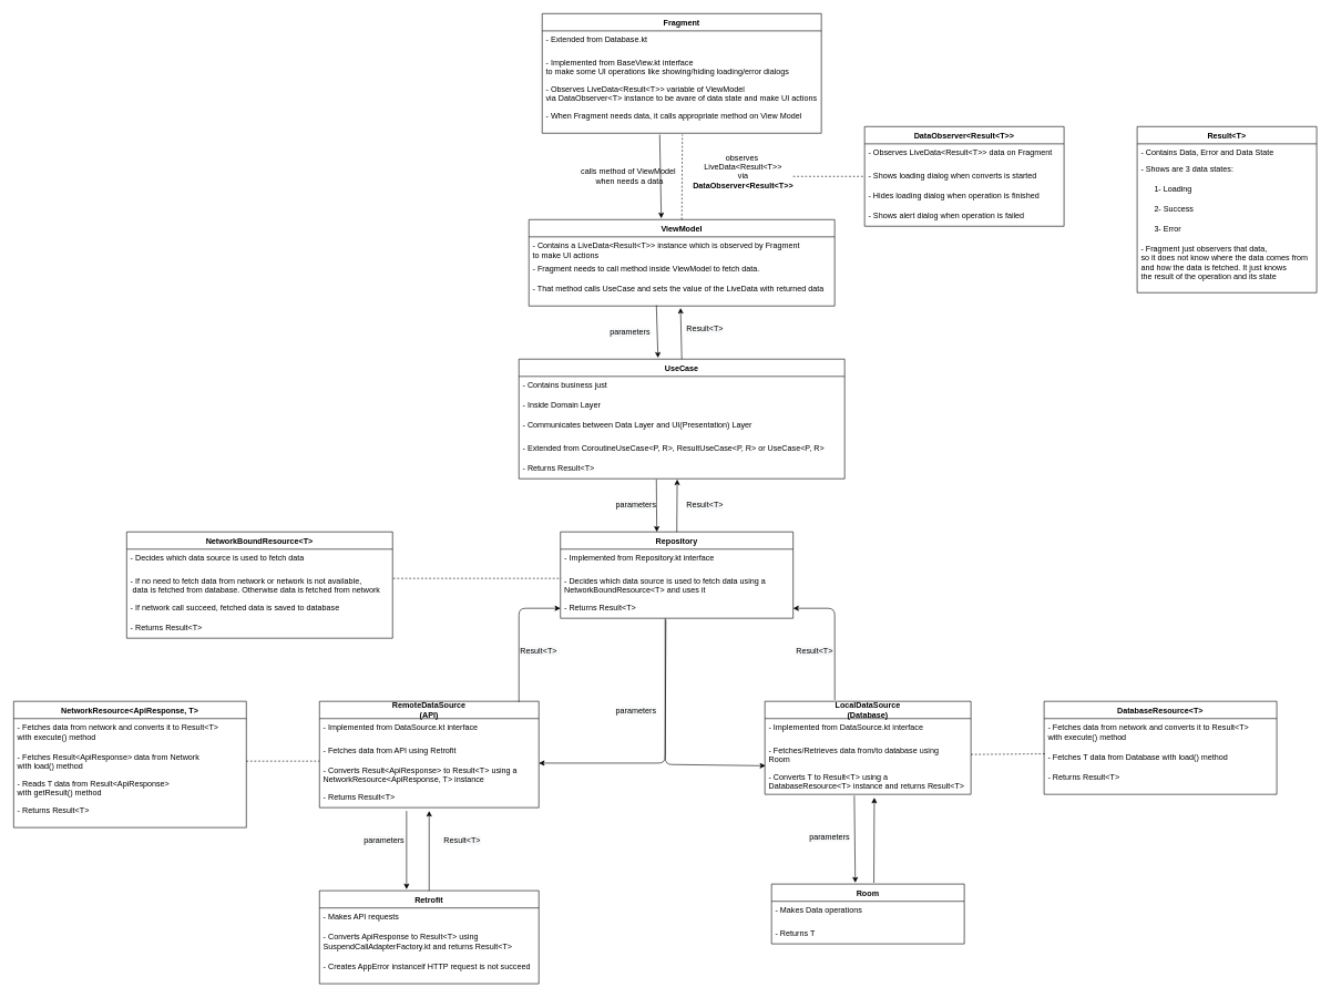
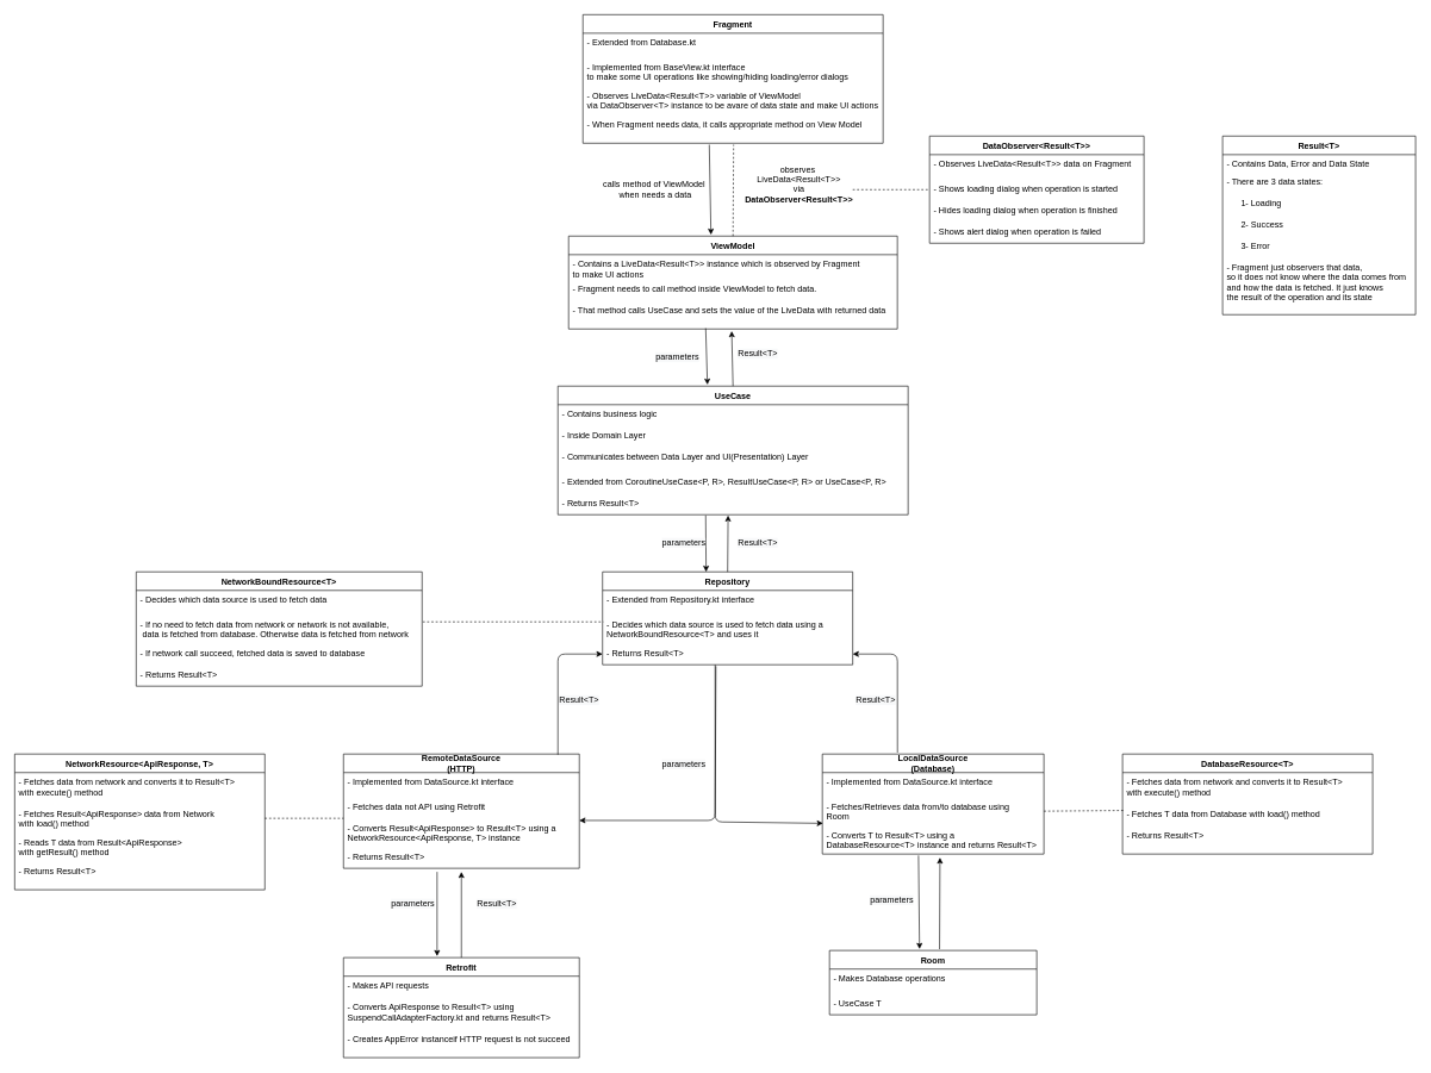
- <mxCell id="51" value="- Shows are 3 data states:" style="text;strokeColor=none;fillColor=none;align=left;verticalAlign=top;spacingLeft=4;spacingRight=4;overflow=hidden;rotatable=0;points=[[0,0.5],[1,0.5]];portConstraint=eastwest;" parent="49" vertex="1"><mxGeometry y="50" width="270" height="30" as="geometry" /></mxCell>
+ <mxCell id="51" value="- There are 3 data states:" style="text;strokeColor=none;fillColor=none;align=left;verticalAlign=top;spacingLeft=4;spacingRight=4;overflow=hidden;rotatable=0;points=[[0,0.5],[1,0.5]];portConstraint=eastwest;" parent="49" vertex="1"><mxGeometry y="50" width="270" height="30" as="geometry" /></mxCell>
- <mxCell id="46" value="- Shows loading dialog when converts is started" style="text;strokeColor=none;fillColor=none;align=left;verticalAlign=top;spacingLeft=4;spacingRight=4;overflow=hidden;rotatable=0;points=[[0,0.5],[1,0.5]];portConstraint=eastwest;" parent="44" vertex="1"><mxGeometry y="60" width="300" height="30" as="geometry" /></mxCell>
+ <mxCell id="46" value="- Shows loading dialog when operation is started" style="text;strokeColor=none;fillColor=none;align=left;verticalAlign=top;spacingLeft=4;spacingRight=4;overflow=hidden;rotatable=0;points=[[0,0.5],[1,0.5]];portConstraint=eastwest;" parent="44" vertex="1"><mxGeometry y="60" width="300" height="30" as="geometry" /></mxCell>
- <mxCell id="59" value="calls method of ViewModel&amp;nbsp;&lt;br&gt;&lt;span style=&quot;text-align: left&quot;&gt;when needs a data&lt;/span&gt;&lt;span style=&quot;text-align: left&quot;&gt;&lt;br&gt;&lt;/span&gt;" style="text;html=1;strokeColor=none;fillColor=none;align=center;verticalAlign=middle;whiteSpace=wrap;rounded=0;" parent="1" vertex="1"><mxGeometry x="869" y="240" width="155" height="50" as="geometry" /></mxCell>
+ <mxCell id="59" value="calls method of ViewModel&amp;nbsp;&lt;br&gt;&lt;span style=&quot;text-align: left&quot;&gt;when needs a data&lt;/span&gt;&lt;span style=&quot;text-align: left&quot;&gt;&lt;br&gt;&lt;/span&gt;" style="text;html=1;strokeColor=none;fillColor=none;align=center;verticalAlign=middle;whiteSpace=wrap;rounded=0;" parent="1" vertex="1"><mxGeometry x="839" y="240" width="155" height="50" as="geometry" /></mxCell>
- <mxCell id="69" value="- Contains business just" style="text;strokeColor=none;fillColor=none;align=left;verticalAlign=top;spacingLeft=4;spacingRight=4;overflow=hidden;rotatable=0;points=[[0,0.5],[1,0.5]];portConstraint=eastwest;" vertex="1" parent="68"><mxGeometry y="26" width="490" height="30" as="geometry" /></mxCell>
+ <mxCell id="69" value="- Contains business logic" style="text;strokeColor=none;fillColor=none;align=left;verticalAlign=top;spacingLeft=4;spacingRight=4;overflow=hidden;rotatable=0;points=[[0,0.5],[1,0.5]];portConstraint=eastwest;" vertex="1" parent="68"><mxGeometry y="26" width="490" height="30" as="geometry" /></mxCell>
- <mxCell id="26" value="- Implemented from Repository.kt interface" style="text;strokeColor=none;fillColor=none;align=left;verticalAlign=top;spacingLeft=4;spacingRight=4;overflow=hidden;rotatable=0;points=[[0,0.5],[1,0.5]];portConstraint=eastwest;" parent="25" vertex="1"><mxGeometry y="26" width="350" height="34" as="geometry" /></mxCell>
+ <mxCell id="26" value="- Extended from Repository.kt interface" style="text;strokeColor=none;fillColor=none;align=left;verticalAlign=top;spacingLeft=4;spacingRight=4;overflow=hidden;rotatable=0;points=[[0,0.5],[1,0.5]];portConstraint=eastwest;" parent="25" vertex="1"><mxGeometry y="26" width="350" height="34" as="geometry" /></mxCell>
- <mxCell id="6" value="RemoteDataSource&#10;(API)" style="swimlane;fontStyle=1;childLayout=stackLayout;horizontal=1;startSize=26;fillColor=none;horizontalStack=0;resizeParent=1;resizeParentMax=0;resizeLast=0;collapsible=1;marginBottom=0;" parent="1" vertex="1"><mxGeometry x="480" y="1055" width="330" height="160" as="geometry" /></mxCell>
+ <mxCell id="6" value="RemoteDataSource&#10;(HTTP)" style="swimlane;fontStyle=1;childLayout=stackLayout;horizontal=1;startSize=26;fillColor=none;horizontalStack=0;resizeParent=1;resizeParentMax=0;resizeLast=0;collapsible=1;marginBottom=0;" parent="1" vertex="1"><mxGeometry x="480" y="1055" width="330" height="160" as="geometry" /></mxCell>
- <mxCell id="8" value="- Fetches data from API using Retrofit" style="text;strokeColor=none;fillColor=none;align=left;verticalAlign=top;spacingLeft=4;spacingRight=4;overflow=hidden;rotatable=0;points=[[0,0.5],[1,0.5]];portConstraint=eastwest;" parent="6" vertex="1"><mxGeometry y="60" width="330" height="30" as="geometry" /></mxCell>
+ <mxCell id="8" value="- Fetches data not API using Retrofit" style="text;strokeColor=none;fillColor=none;align=left;verticalAlign=top;spacingLeft=4;spacingRight=4;overflow=hidden;rotatable=0;points=[[0,0.5],[1,0.5]];portConstraint=eastwest;" parent="6" vertex="1"><mxGeometry y="60" width="330" height="30" as="geometry" /></mxCell>
- <mxCell id="16" value="- Makes Data operations" style="text;strokeColor=none;fillColor=none;align=left;verticalAlign=top;spacingLeft=4;spacingRight=4;overflow=hidden;rotatable=0;points=[[0,0.5],[1,0.5]];portConstraint=eastwest;" parent="15" vertex="1"><mxGeometry y="26" width="290" height="34" as="geometry" /></mxCell>
+ <mxCell id="16" value="- Makes Database operations" style="text;strokeColor=none;fillColor=none;align=left;verticalAlign=top;spacingLeft=4;spacingRight=4;overflow=hidden;rotatable=0;points=[[0,0.5],[1,0.5]];portConstraint=eastwest;" parent="15" vertex="1"><mxGeometry y="26" width="290" height="34" as="geometry" /></mxCell>
- <mxCell id="17" value="- Returns T" style="text;strokeColor=none;fillColor=none;align=left;verticalAlign=top;spacingLeft=4;spacingRight=4;overflow=hidden;rotatable=0;points=[[0,0.5],[1,0.5]];portConstraint=eastwest;" vertex="1" parent="15"><mxGeometry y="60" width="290" height="30" as="geometry" /></mxCell>
+ <mxCell id="17" value="- UseCase T" style="text;strokeColor=none;fillColor=none;align=left;verticalAlign=top;spacingLeft=4;spacingRight=4;overflow=hidden;rotatable=0;points=[[0,0.5],[1,0.5]];portConstraint=eastwest;" vertex="1" parent="15"><mxGeometry y="60" width="290" height="30" as="geometry" /></mxCell>
